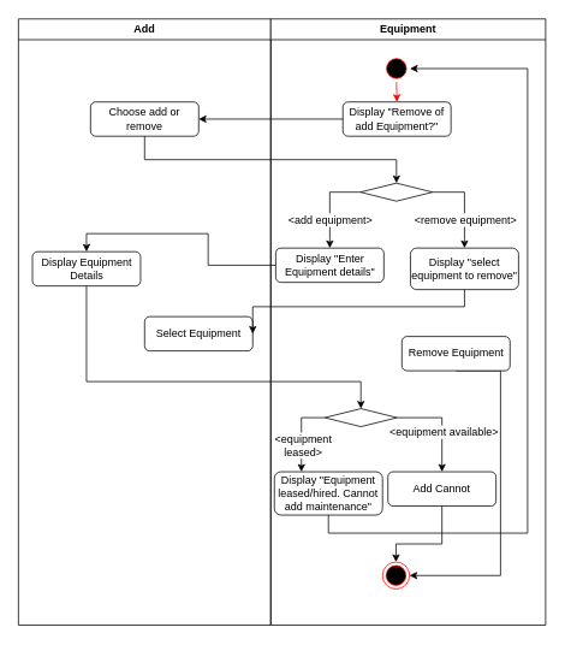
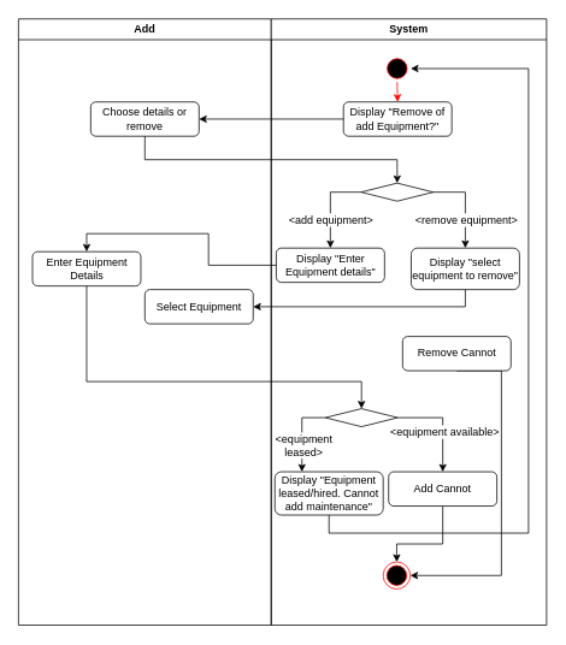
- <mxCell id="6" value="Equipment" style="swimlane;whiteSpace=wrap" parent="1" vertex="1"><mxGeometry x="300" y="20" width="305" height="672" as="geometry" /></mxCell>
+ <mxCell id="6" value="System" style="swimlane;whiteSpace=wrap" parent="1" vertex="1"><mxGeometry x="300" y="20" width="305" height="672" as="geometry" /></mxCell>
- <mxCell id="3" value="Choose add or remove" style="rounded=1;whiteSpace=wrap;html=1;" parent="2" vertex="1"><mxGeometry x="80" y="92" width="120" height="38" as="geometry" /></mxCell>
+ <mxCell id="3" value="Choose details or remove" style="rounded=1;whiteSpace=wrap;html=1;" parent="2" vertex="1"><mxGeometry x="80" y="92" width="120" height="38" as="geometry" /></mxCell>
- <mxCell id="4" value="Display Equipment Details" style="rounded=1;whiteSpace=wrap;html=1;" parent="2" vertex="1"><mxGeometry x="15.5" y="258" width="120" height="38" as="geometry" /></mxCell>
+ <mxCell id="4" value="Enter Equipment Details" style="rounded=1;whiteSpace=wrap;html=1;" parent="2" vertex="1"><mxGeometry x="15.5" y="258" width="120" height="38" as="geometry" /></mxCell>
- <mxCell id="5" value="Select Equipment" style="rounded=1;whiteSpace=wrap;html=1;" parent="2" vertex="1"><mxGeometry x="140" y="330" width="120" height="38" as="geometry" /></mxCell>
+ <mxCell id="5" value="Select Equipment" style="rounded=1;whiteSpace=wrap;html=1;" parent="2" vertex="1"><mxGeometry x="140" y="300" width="120" height="38" as="geometry" /></mxCell>
- <mxCell id="18" value="Remove Equipment" style="rounded=1;whiteSpace=wrap;html=1;" parent="6" vertex="1"><mxGeometry x="145.5" y="352" width="120" height="38" as="geometry" /></mxCell>
+ <mxCell id="18" value="Remove Cannot" style="rounded=1;whiteSpace=wrap;html=1;" parent="6" vertex="1"><mxGeometry x="145.5" y="352" width="120" height="38" as="geometry" /></mxCell>
